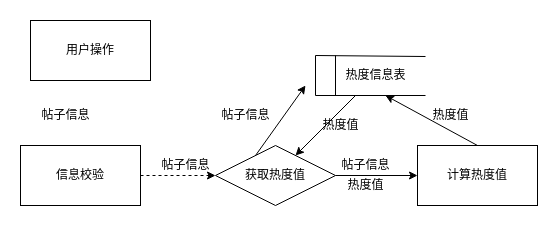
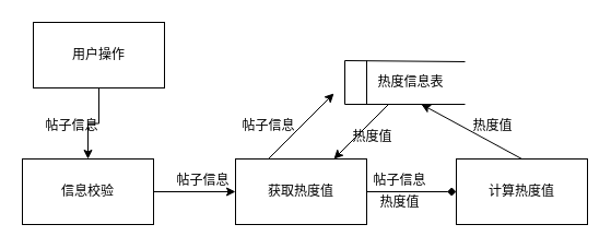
+ <mxCell id="2" value="" style="edgeStyle=orthogonalEdgeStyle;rounded=0;orthogonalLoop=1;jettySize=auto;html=1;endArrow=classic;endFill=1;" edge="1" parent="1" source="3" target="5"><mxGeometry relative="1" as="geometry" /></mxCell>
- <mxCell id="4" value="" style="edgeStyle=orthogonalEdgeStyle;rounded=0;orthogonalLoop=1;jettySize=auto;html=1;endArrow=classic;endFill=1;dashed=1;" edge="1" parent="1" source="5" target="9"><mxGeometry relative="1" as="geometry" /></mxCell>
+ <mxCell id="4" value="" style="edgeStyle=orthogonalEdgeStyle;rounded=0;orthogonalLoop=1;jettySize=auto;html=1;endArrow=classic;endFill=1;" edge="1" parent="1" source="5" target="9"><mxGeometry relative="1" as="geometry" /></mxCell>
- <mxCell id="9" value="获取热度值" style="rhombus;whiteSpace=wrap;html=1;" vertex="1" parent="1"><mxGeometry x="215" y="145" width="120" height="60" as="geometry" /></mxCell>
+ <mxCell id="9" value="获取热度值" style="whiteSpace=wrap;html=1;rounded=0;" vertex="1" parent="1"><mxGeometry x="215" y="145" width="120" height="60" as="geometry" /></mxCell>
- <mxCell id="7" value="" style="edgeStyle=orthogonalEdgeStyle;rounded=0;orthogonalLoop=1;jettySize=auto;html=1;endArrow=classic;endFill=1;" edge="1" parent="1" source="9" target="17"><mxGeometry relative="1" as="geometry" /></mxCell>
+ <mxCell id="7" value="" style="edgeStyle=orthogonalEdgeStyle;rounded=0;orthogonalLoop=1;jettySize=auto;html=1;endArrow=diamond;endFill=1;" edge="1" parent="1" source="9" target="17"><mxGeometry relative="1" as="geometry" /></mxCell>
